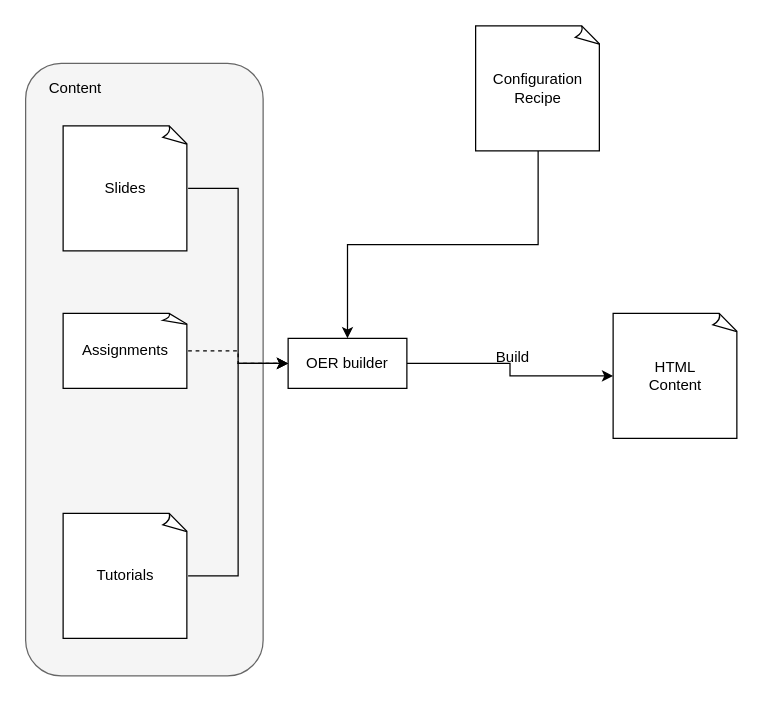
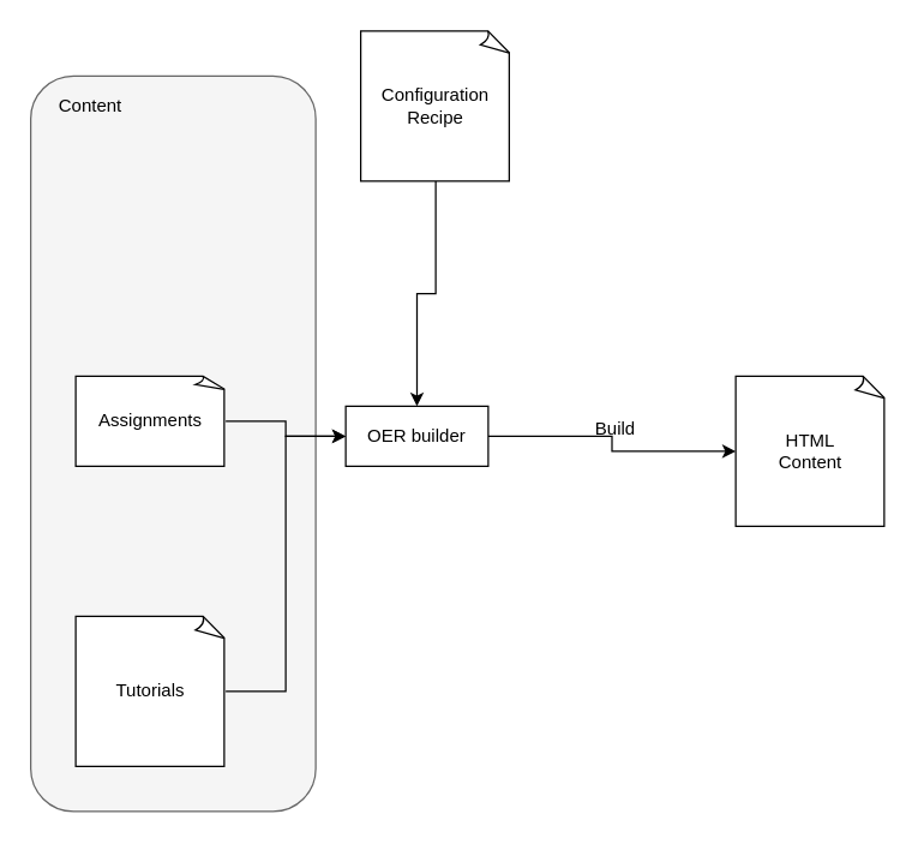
- <mxCell id="4" value="Configuration&lt;br&gt;Recipe" style="whiteSpace=wrap;html=1;shape=mxgraph.basic.document" vertex="1" parent="1"><mxGeometry x="380" y="20" width="100" height="100" as="geometry" /></mxCell>
+ <mxCell id="4" value="Configuration&lt;br&gt;Recipe" style="whiteSpace=wrap;html=1;shape=mxgraph.basic.document" vertex="1" parent="1"><mxGeometry x="240" y="20" width="100" height="100" as="geometry" /></mxCell>
- <mxCell id="6" value="&lt;div&gt;Slides&lt;/div&gt;" style="whiteSpace=wrap;html=1;shape=mxgraph.basic.document" vertex="1" parent="1"><mxGeometry x="50" y="100" width="100" height="100" as="geometry" /></mxCell>
- <mxCell id="5" style="edgeStyle=orthogonalEdgeStyle;rounded=0;orthogonalLoop=1;jettySize=auto;html=1;exitX=1;exitY=0.5;exitDx=0;exitDy=0;exitPerimeter=0;entryX=0;entryY=0.5;entryDx=0;entryDy=0;" edge="1" parent="1" source="6" target="12"><mxGeometry relative="1" as="geometry" /></mxCell>
- <mxCell id="7" style="edgeStyle=orthogonalEdgeStyle;rounded=0;orthogonalLoop=1;jettySize=auto;html=1;entryX=0;entryY=0.5;entryDx=0;entryDy=0;dashed=1;" edge="1" parent="1" source="8" target="12"><mxGeometry relative="1" as="geometry" /></mxCell>
+ <mxCell id="7" style="edgeStyle=orthogonalEdgeStyle;rounded=0;orthogonalLoop=1;jettySize=auto;html=1;entryX=0;entryY=0.5;entryDx=0;entryDy=0;" edge="1" parent="1" source="8" target="12"><mxGeometry relative="1" as="geometry" /></mxCell>
